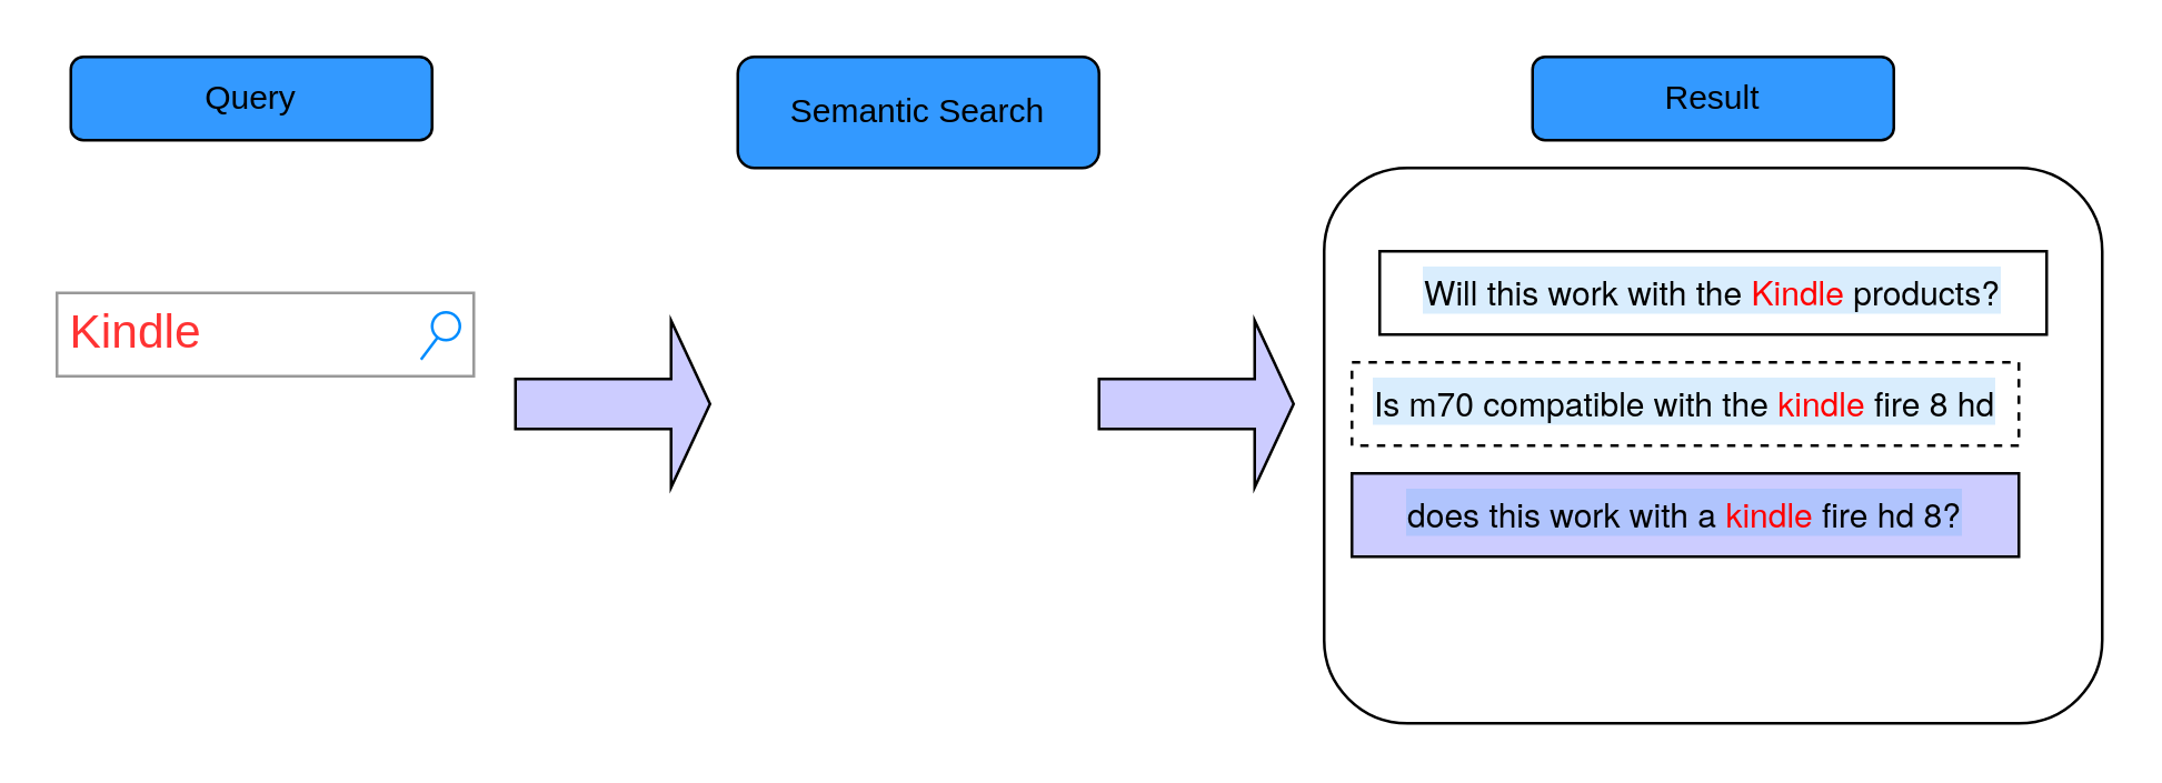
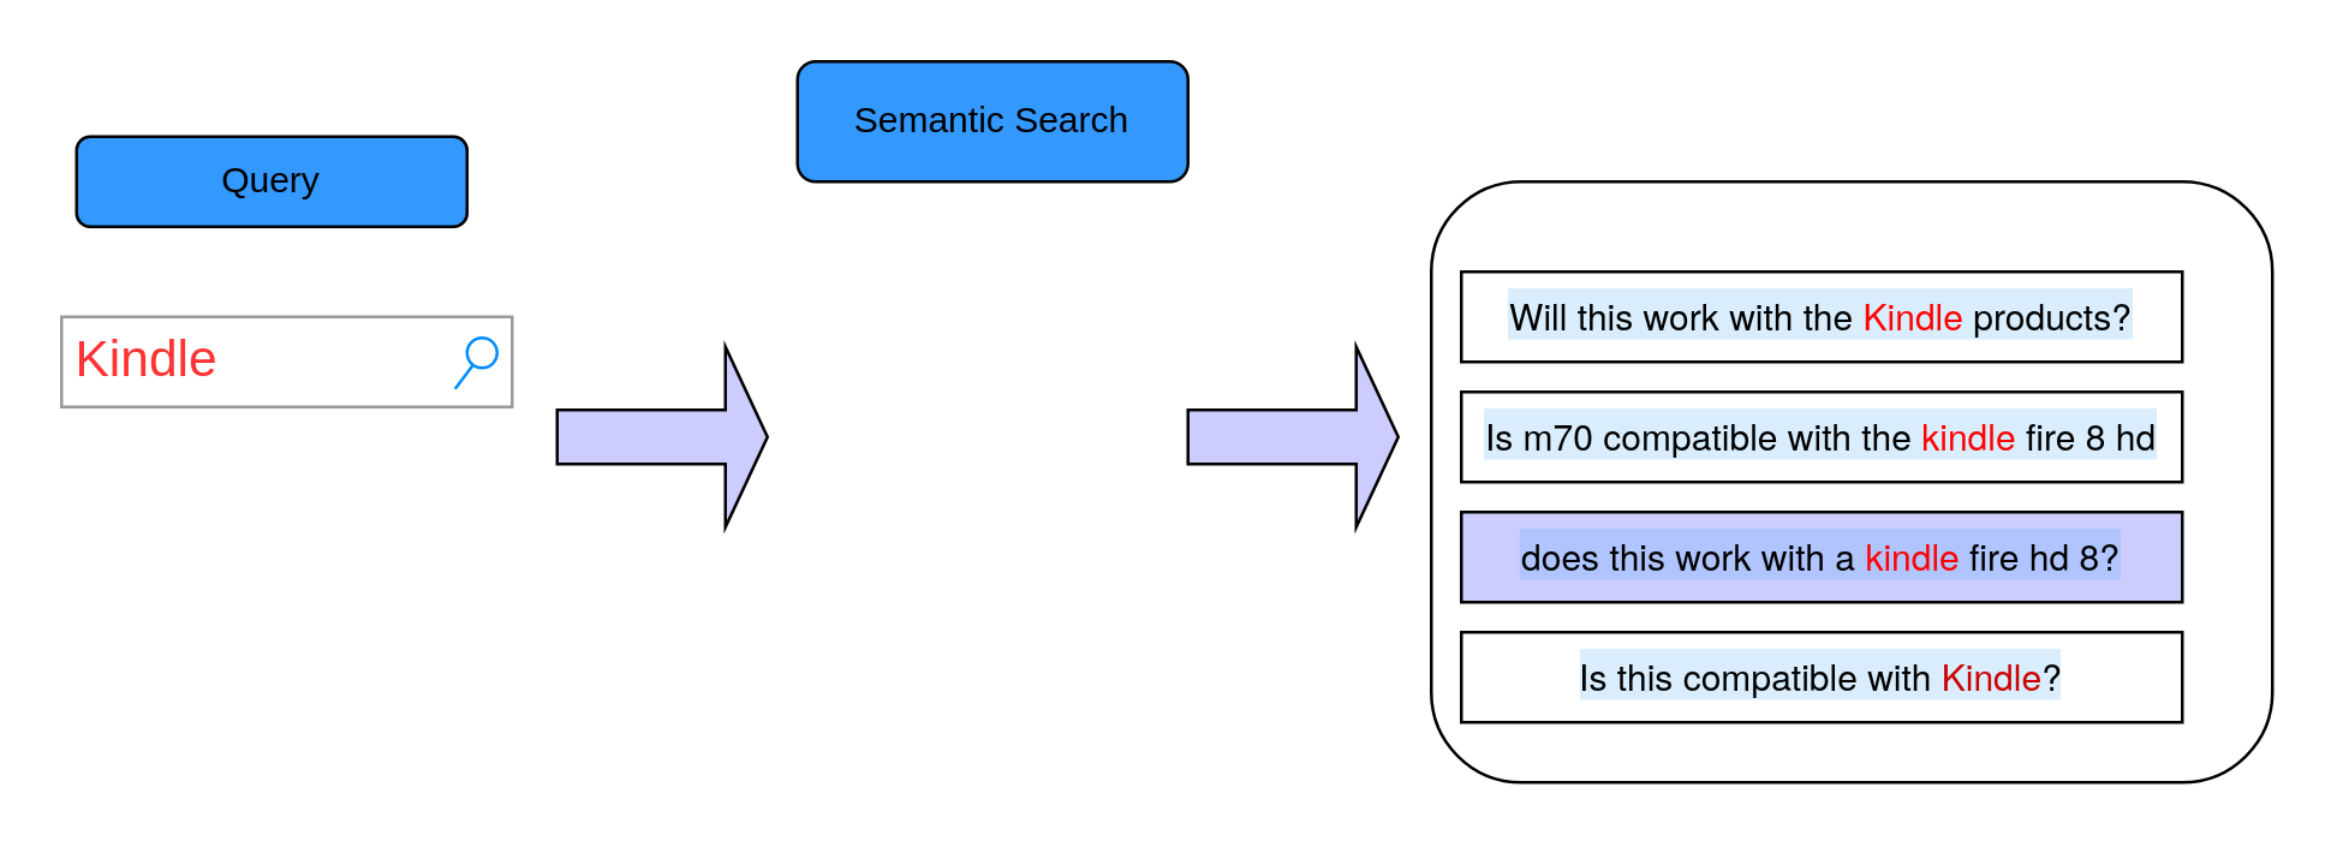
- <mxCell id="10" value="Query" style="rounded=1;whiteSpace=wrap;html=1;fillColor=#3399FF;" parent="1" vertex="1"><mxGeometry x="25" y="20" width="130" height="30" as="geometry" /></mxCell>
+ <mxCell id="10" value="Query" style="rounded=1;whiteSpace=wrap;html=1;fillColor=#3399FF;" parent="1" vertex="1"><mxGeometry x="25" y="45" width="130" height="30" as="geometry" /></mxCell>
- <mxCell id="4" value="Result" style="rounded=1;whiteSpace=wrap;html=1;fillColor=#3399FF;" parent="1" vertex="1"><mxGeometry x="551" y="20" width="130" height="30" as="geometry" /></mxCell>
- <mxCell id="5" value="&lt;span style=&quot;font-family: &amp;quot;Helvetica Neue&amp;quot;, Helvetica, Arial, sans-serif; text-align: right; background-color: rgba(66, 165, 245, 0.2);&quot;&gt;Will this work with the &lt;font color=&quot;#ff0000&quot;&gt;Kindle&lt;/font&gt; products?&lt;/span&gt;" style="rounded=0;whiteSpace=wrap;html=1;" parent="1" vertex="1"><mxGeometry x="496" y="90" width="240" height="30" as="geometry" /></mxCell>
+ <mxCell id="5" value="&lt;span style=&quot;font-family: &amp;quot;Helvetica Neue&amp;quot;, Helvetica, Arial, sans-serif; text-align: right; background-color: rgba(66, 165, 245, 0.2);&quot;&gt;Will this work with the &lt;font color=&quot;#ff0000&quot;&gt;Kindle&lt;/font&gt; products?&lt;/span&gt;" style="rounded=0;whiteSpace=wrap;html=1;" parent="1" vertex="1"><mxGeometry x="486" y="90" width="240" height="30" as="geometry" /></mxCell>
- <mxCell id="6" value="&lt;span style=&quot;font-family: &amp;quot;Helvetica Neue&amp;quot;, Helvetica, Arial, sans-serif; text-align: right; background-color: rgba(66, 165, 245, 0.2);&quot;&gt;Is m70 compatible with the &lt;font color=&quot;#ff0000&quot;&gt;kindle&lt;/font&gt; fire 8 hd&lt;/span&gt;" style="rounded=0;whiteSpace=wrap;html=1;dashed=1;" parent="1" vertex="1"><mxGeometry x="486" y="130" width="240" height="30" as="geometry" /></mxCell>
+ <mxCell id="6" value="&lt;span style=&quot;font-family: &amp;quot;Helvetica Neue&amp;quot;, Helvetica, Arial, sans-serif; text-align: right; background-color: rgba(66, 165, 245, 0.2);&quot;&gt;Is m70 compatible with the &lt;font color=&quot;#ff0000&quot;&gt;kindle&lt;/font&gt; fire 8 hd&lt;/span&gt;" style="rounded=0;whiteSpace=wrap;html=1;" parent="1" vertex="1"><mxGeometry x="486" y="130" width="240" height="30" as="geometry" /></mxCell>
+ <mxCell id="8" value="&lt;span style=&quot;font-family: &amp;quot;Helvetica Neue&amp;quot;, Helvetica, Arial, sans-serif; text-align: right; background-color: rgba(66, 165, 245, 0.2);&quot;&gt;Is this compatible with &lt;font color=&quot;#cc0000&quot;&gt;Kindle&lt;/font&gt;?&lt;/span&gt;" style="rounded=0;whiteSpace=wrap;html=1;" parent="1" vertex="1"><mxGeometry x="486" y="210" width="240" height="30" as="geometry" /></mxCell>
